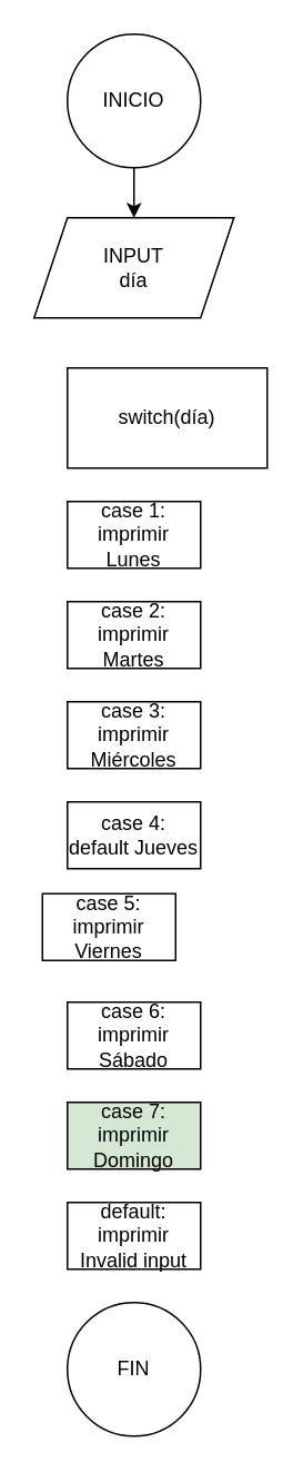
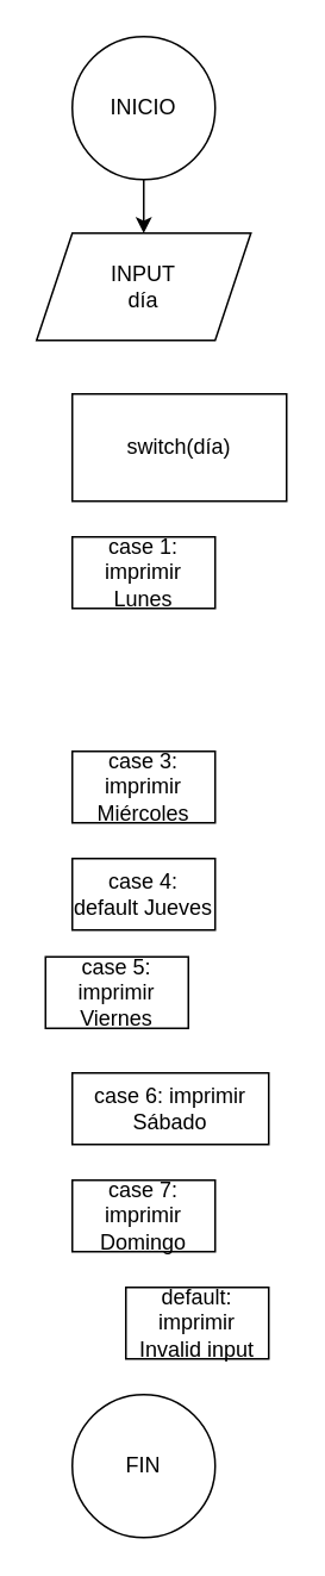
- <mxCell id="7" value="case 2: imprimir Martes" style="whiteSpace=wrap;html=1;" vertex="1" parent="1"><mxGeometry x="40" y="360" width="80" height="40" as="geometry" /></mxCell>
- <mxCell id="11" value="case 6: imprimir Sábado" style="whiteSpace=wrap;html=1;" vertex="1" parent="1"><mxGeometry x="40" y="600" width="80" height="40" as="geometry" /></mxCell>
+ <mxCell id="11" value="case 6: imprimir Sábado" style="whiteSpace=wrap;html=1;" vertex="1" parent="1"><mxGeometry x="40" y="600" width="110" height="40" as="geometry" /></mxCell>
- <mxCell id="12" value="case 7: imprimir Domingo" style="whiteSpace=wrap;html=1;fillColor=#d5e8d4;" vertex="1" parent="1"><mxGeometry x="40" y="660" width="80" height="40" as="geometry" /></mxCell>
+ <mxCell id="12" value="case 7: imprimir Domingo" style="whiteSpace=wrap;html=1;" vertex="1" parent="1"><mxGeometry x="40" y="660" width="80" height="40" as="geometry" /></mxCell>
- <mxCell id="13" value="default: imprimir Invalid input" style="whiteSpace=wrap;html=1;" vertex="1" parent="1"><mxGeometry x="40" y="720" width="80" height="40" as="geometry" /></mxCell>
+ <mxCell id="13" value="default: imprimir Invalid input" style="whiteSpace=wrap;html=1;" vertex="1" parent="1"><mxGeometry x="70" y="720" width="80" height="40" as="geometry" /></mxCell>
